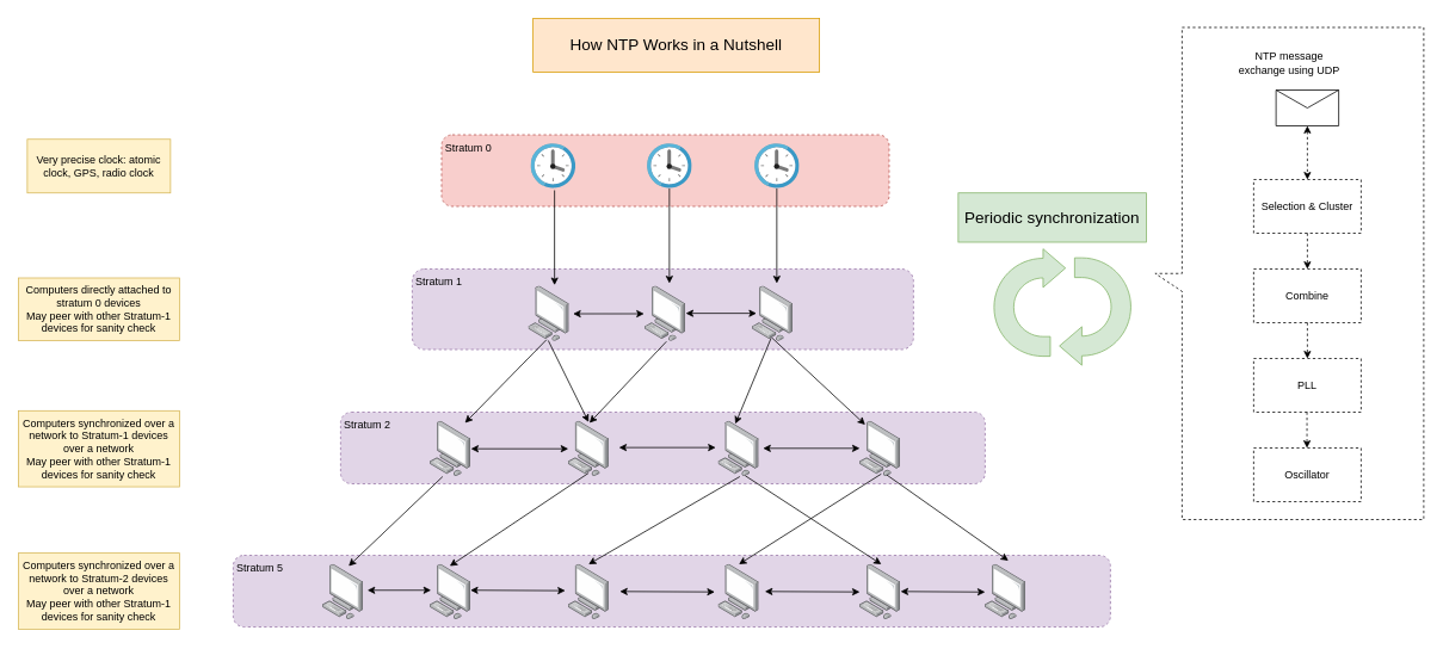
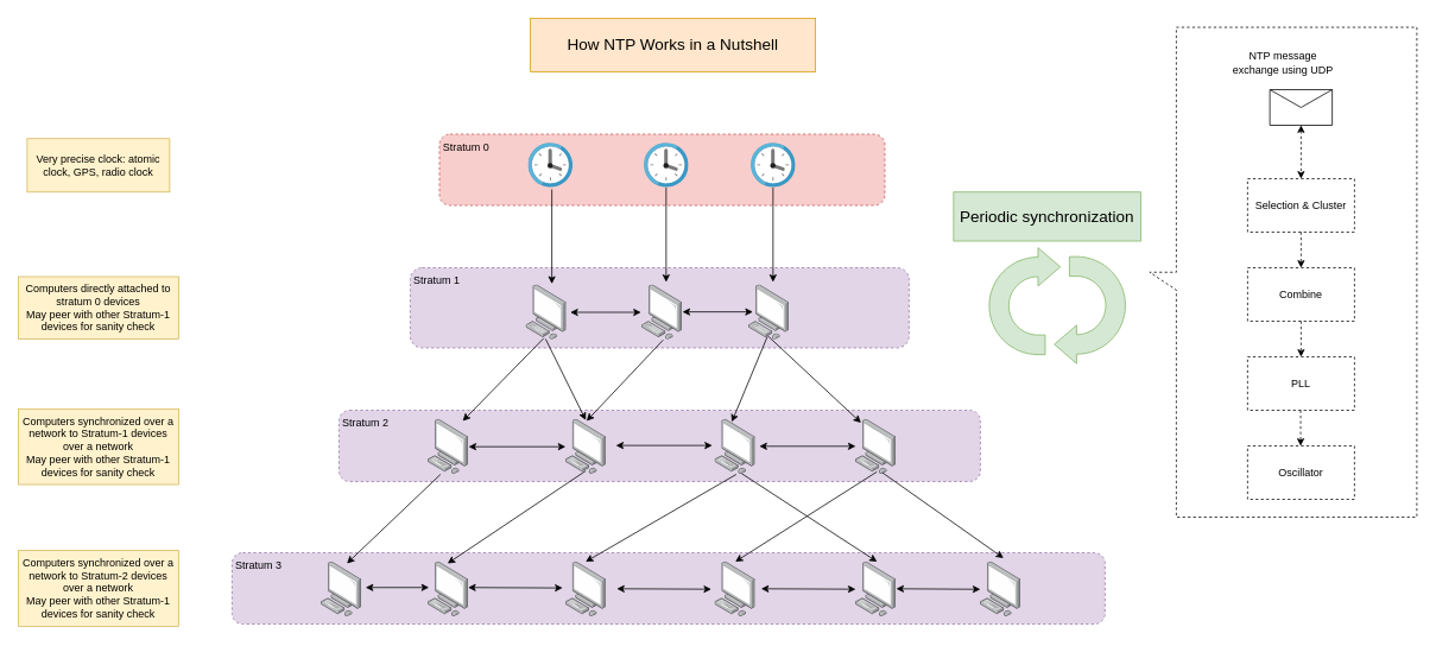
- <mxCell id="41" value="Stratum 5" style="text;html=1;align=center;verticalAlign=middle;whiteSpace=wrap;rounded=0;" vertex="1" parent="1"><mxGeometry x="260" y="620" width="60" height="30" as="geometry" /></mxCell>
+ <mxCell id="41" value="Stratum 3" style="text;html=1;align=center;verticalAlign=middle;whiteSpace=wrap;rounded=0;" vertex="1" parent="1"><mxGeometry x="260" y="620" width="60" height="30" as="geometry" /></mxCell>
